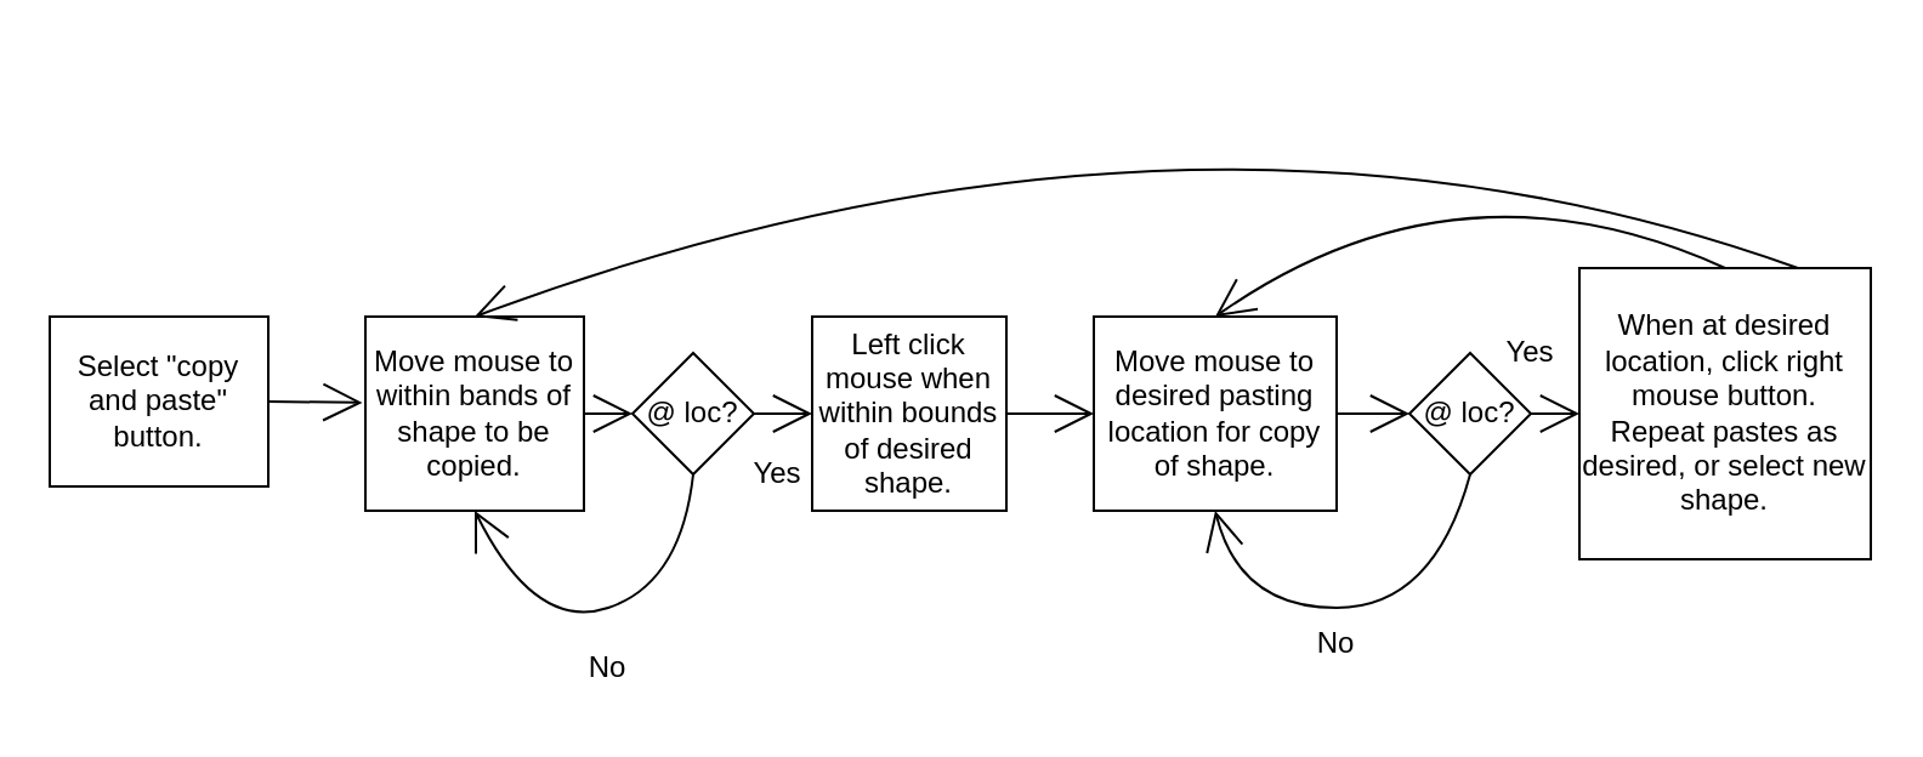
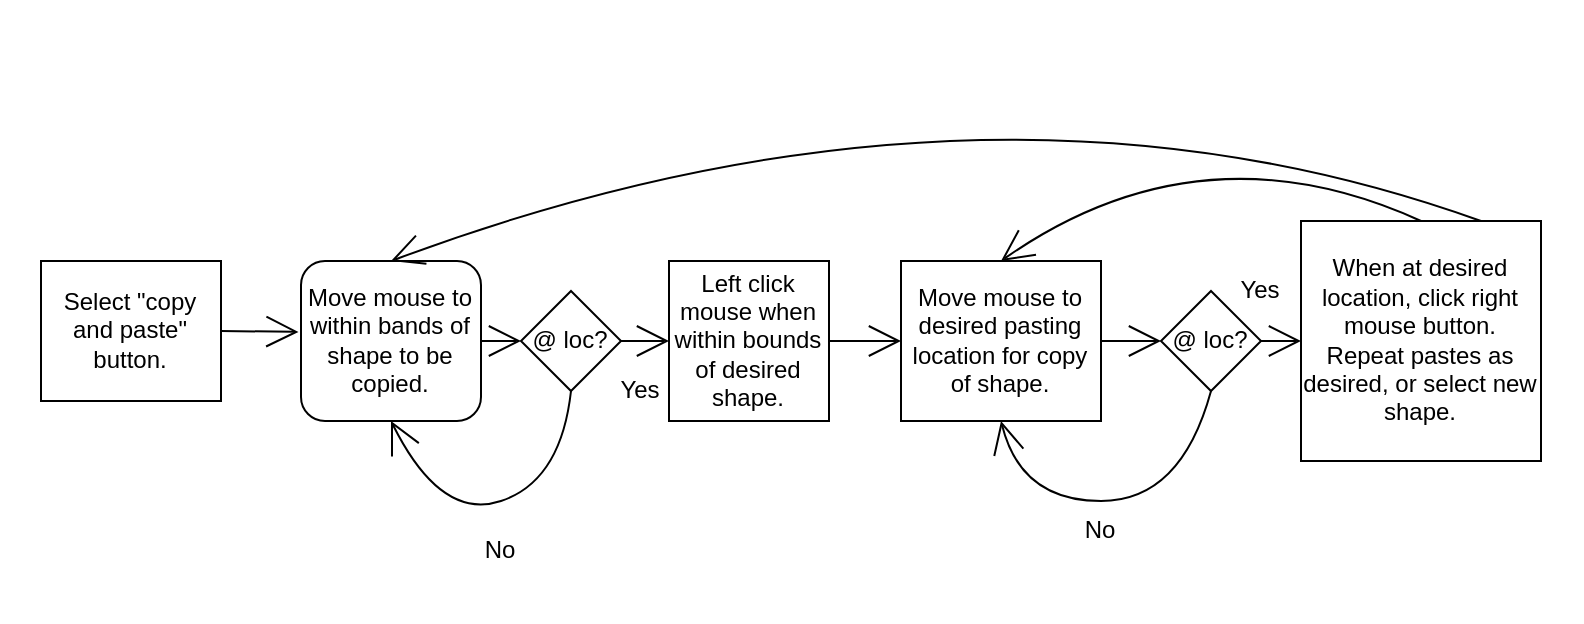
- <mxCell id="5" value="Move mouse to within bands of shape to be copied." style="rounded=0;whiteSpace=wrap;html=1;hachureGap=4;" vertex="1" parent="1"><mxGeometry x="150" y="130" width="90" height="80" as="geometry" /></mxCell>
+ <mxCell id="5" value="Move mouse to within bands of shape to be copied." style="whiteSpace=wrap;html=1;hachureGap=4;rounded=1;" vertex="1" parent="1"><mxGeometry x="150" y="130" width="90" height="80" as="geometry" /></mxCell>
